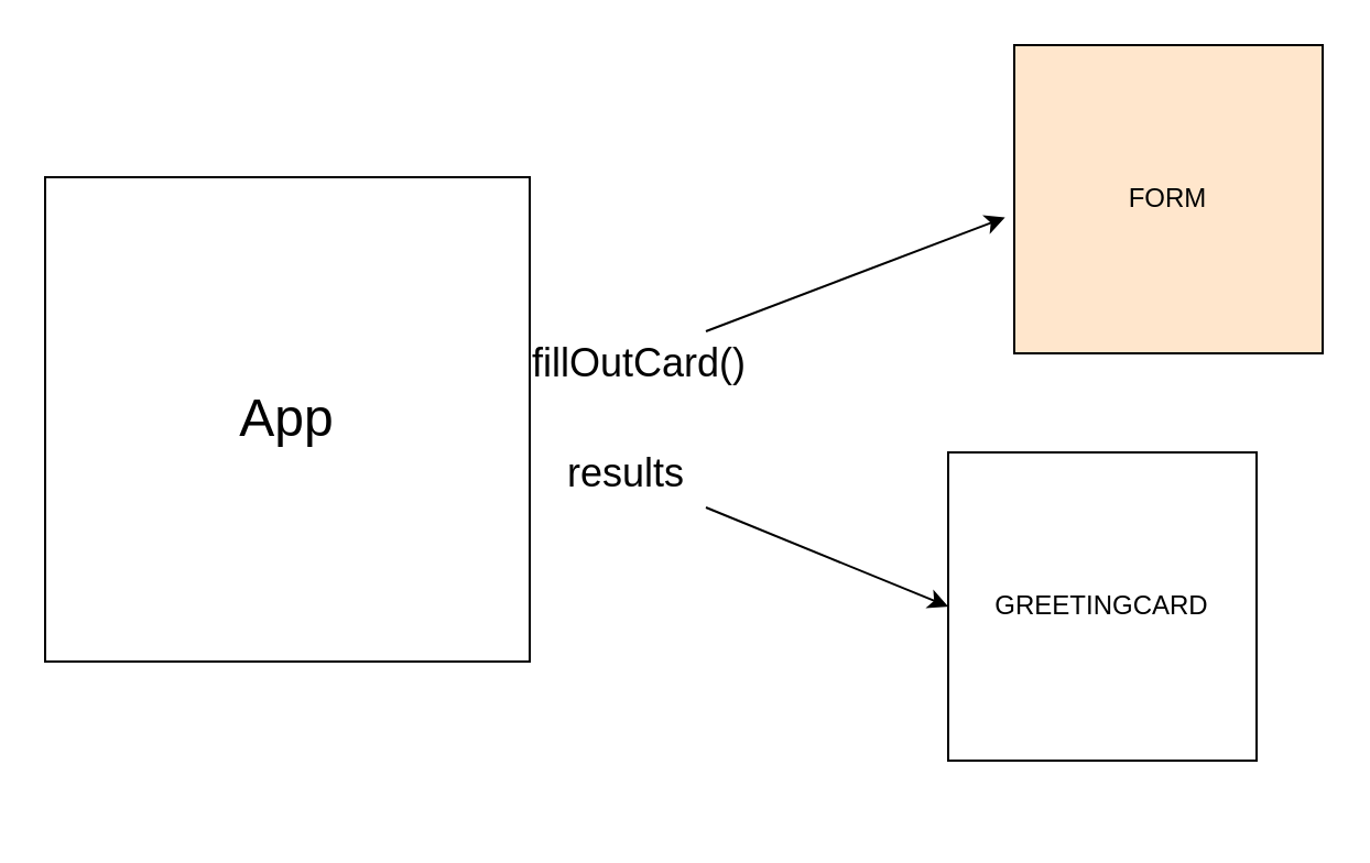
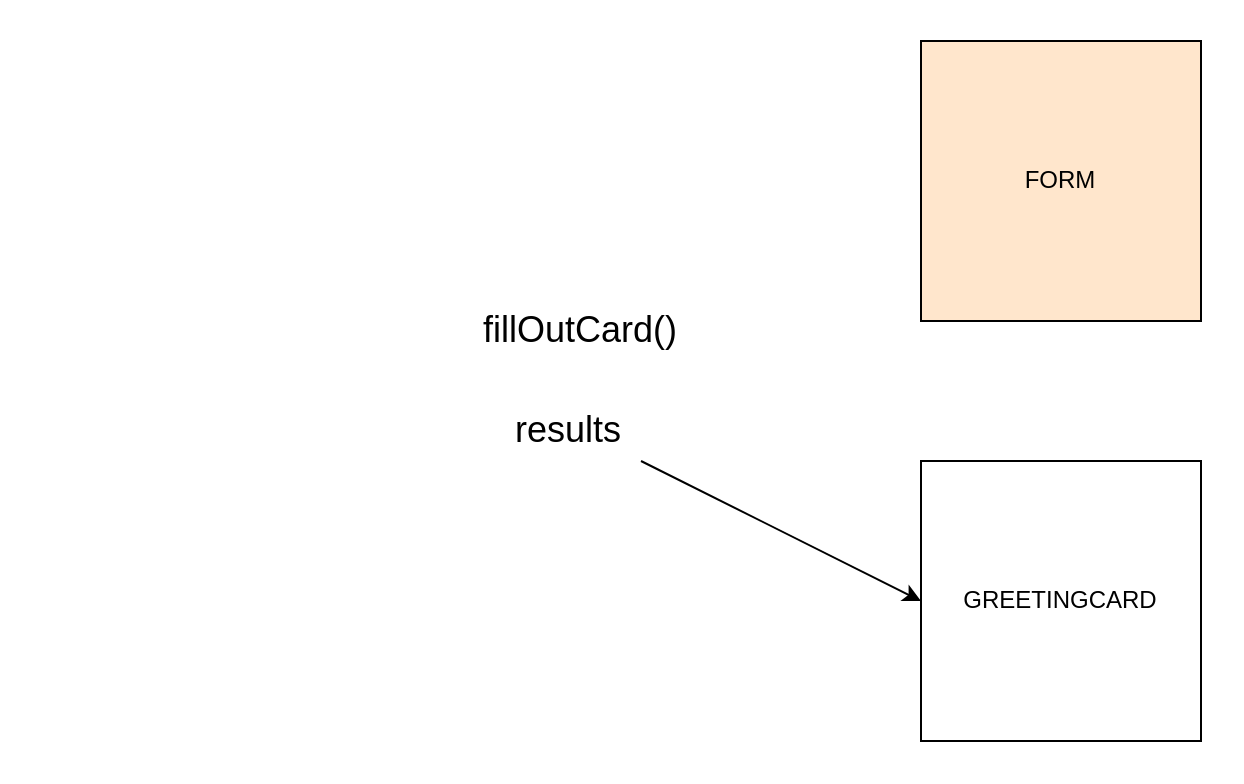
- <mxCell id="8" value="" style="endArrow=classic;html=1;rounded=0;exitX=1;exitY=0;exitDx=0;exitDy=0;entryX=-0.03;entryY=0.559;entryDx=0;entryDy=0;entryPerimeter=0;" edge="1" parent="1" source="6" target="3"><mxGeometry width="50" height="50" relative="1" as="geometry"><mxPoint x="230" y="270" as="sourcePoint" /><mxPoint x="280" y="220" as="targetPoint" /></mxGeometry></mxCell>
- <mxCell id="2" value="&lt;font style=&quot;font-size: 24px;&quot;&gt;App&lt;/font&gt;" style="whiteSpace=wrap;html=1;aspect=fixed;" vertex="1" parent="1"><mxGeometry x="20" y="80" width="220" height="220" as="geometry" /></mxCell>
- <mxCell id="4" value="GREETINGCARD" style="whiteSpace=wrap;html=1;aspect=fixed;" vertex="1" parent="1"><mxGeometry x="430" y="205" width="140" height="140" as="geometry" /></mxCell>
+ <mxCell id="4" value="GREETINGCARD" style="whiteSpace=wrap;html=1;aspect=fixed;" vertex="1" parent="1"><mxGeometry x="460" y="230" width="140" height="140" as="geometry" /></mxCell>
